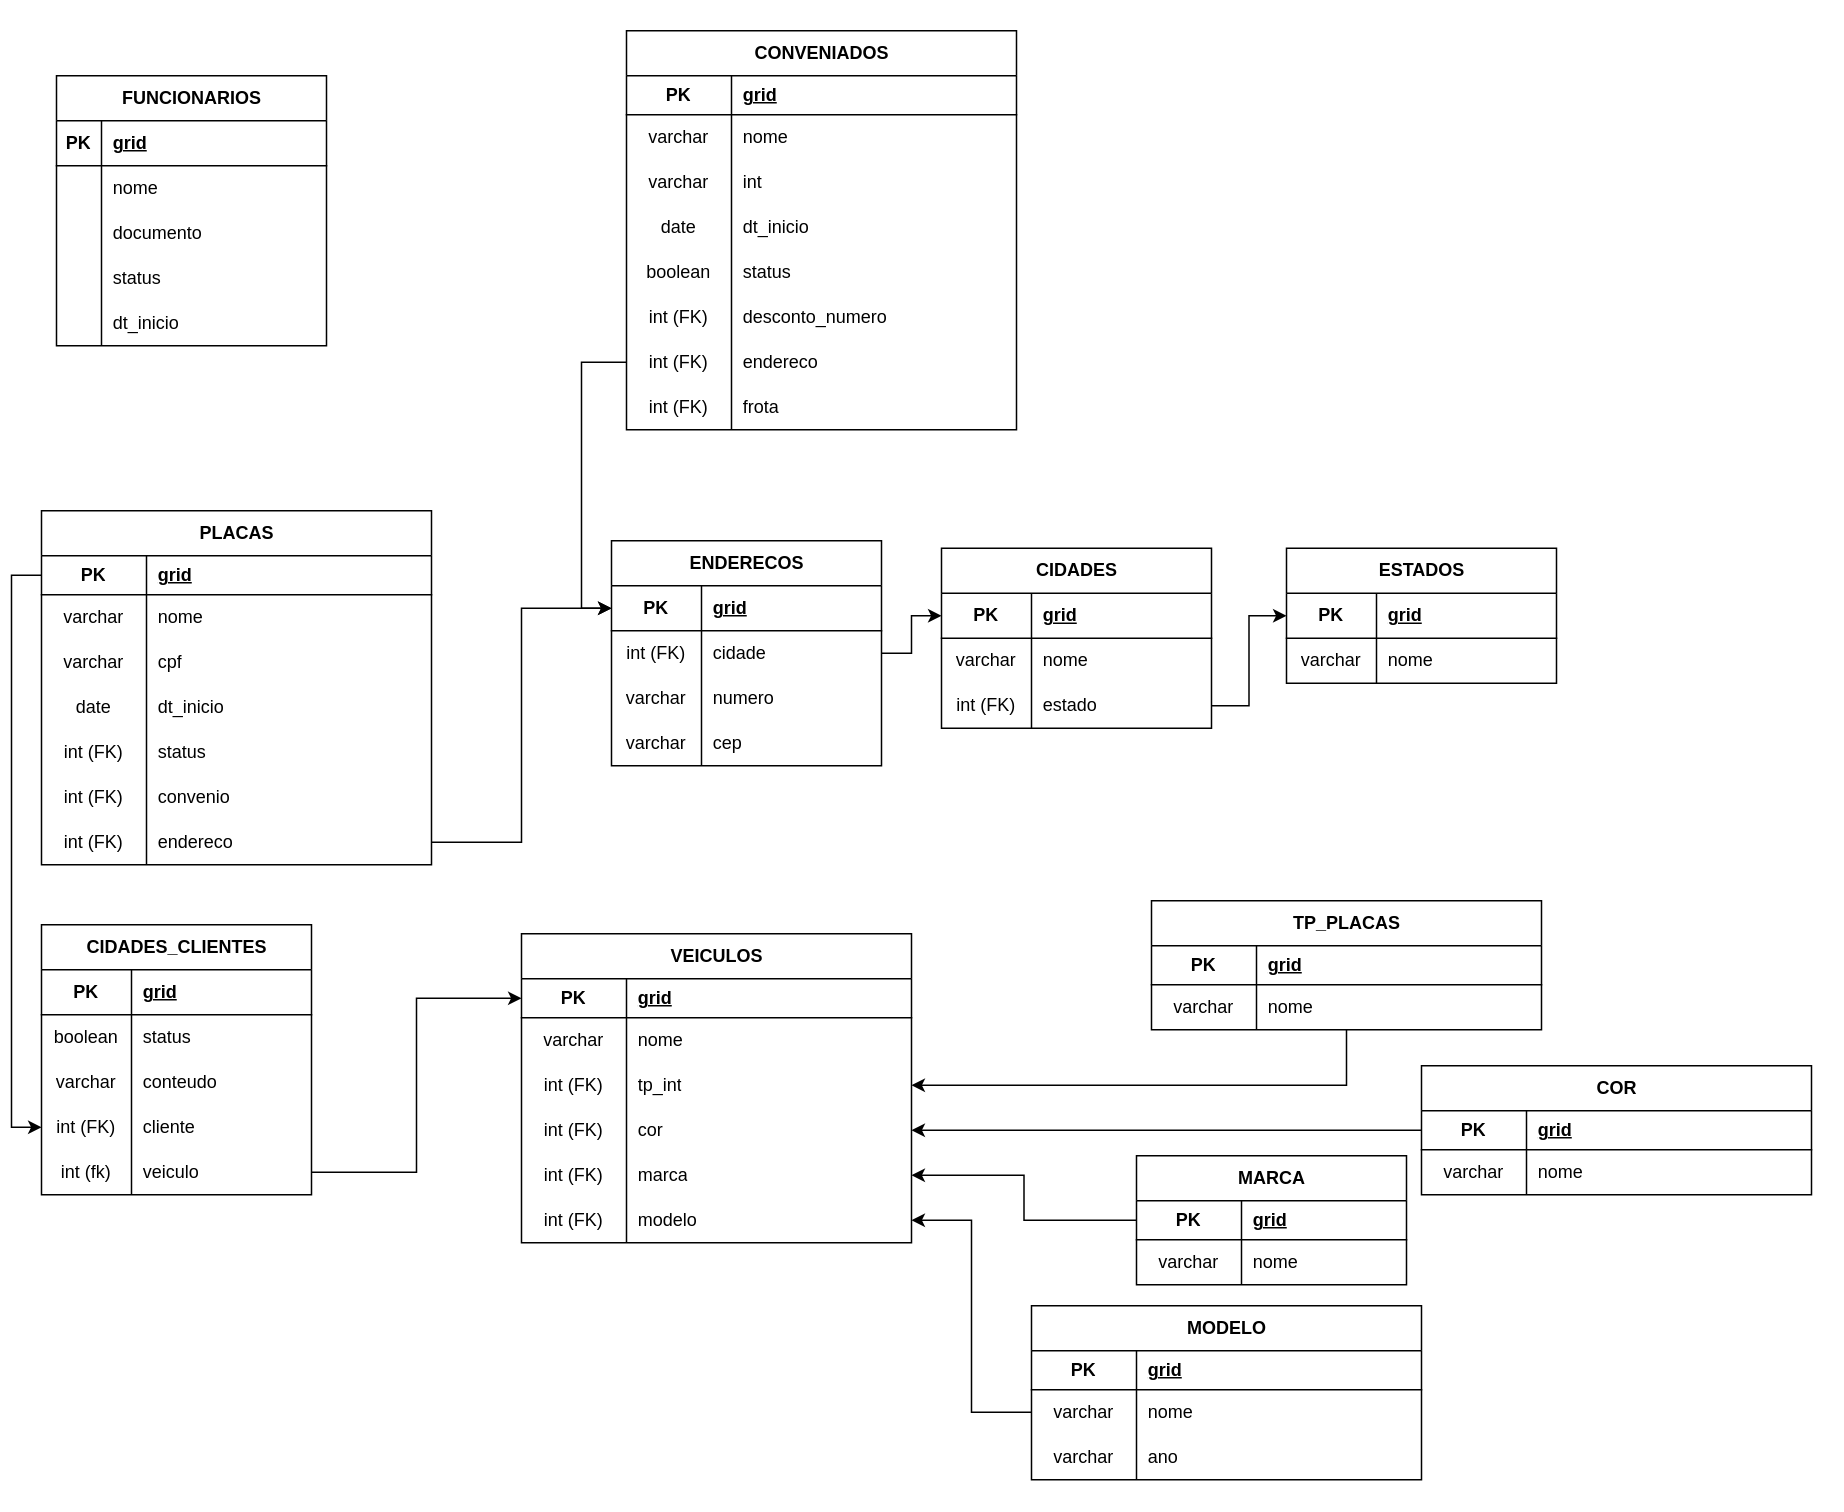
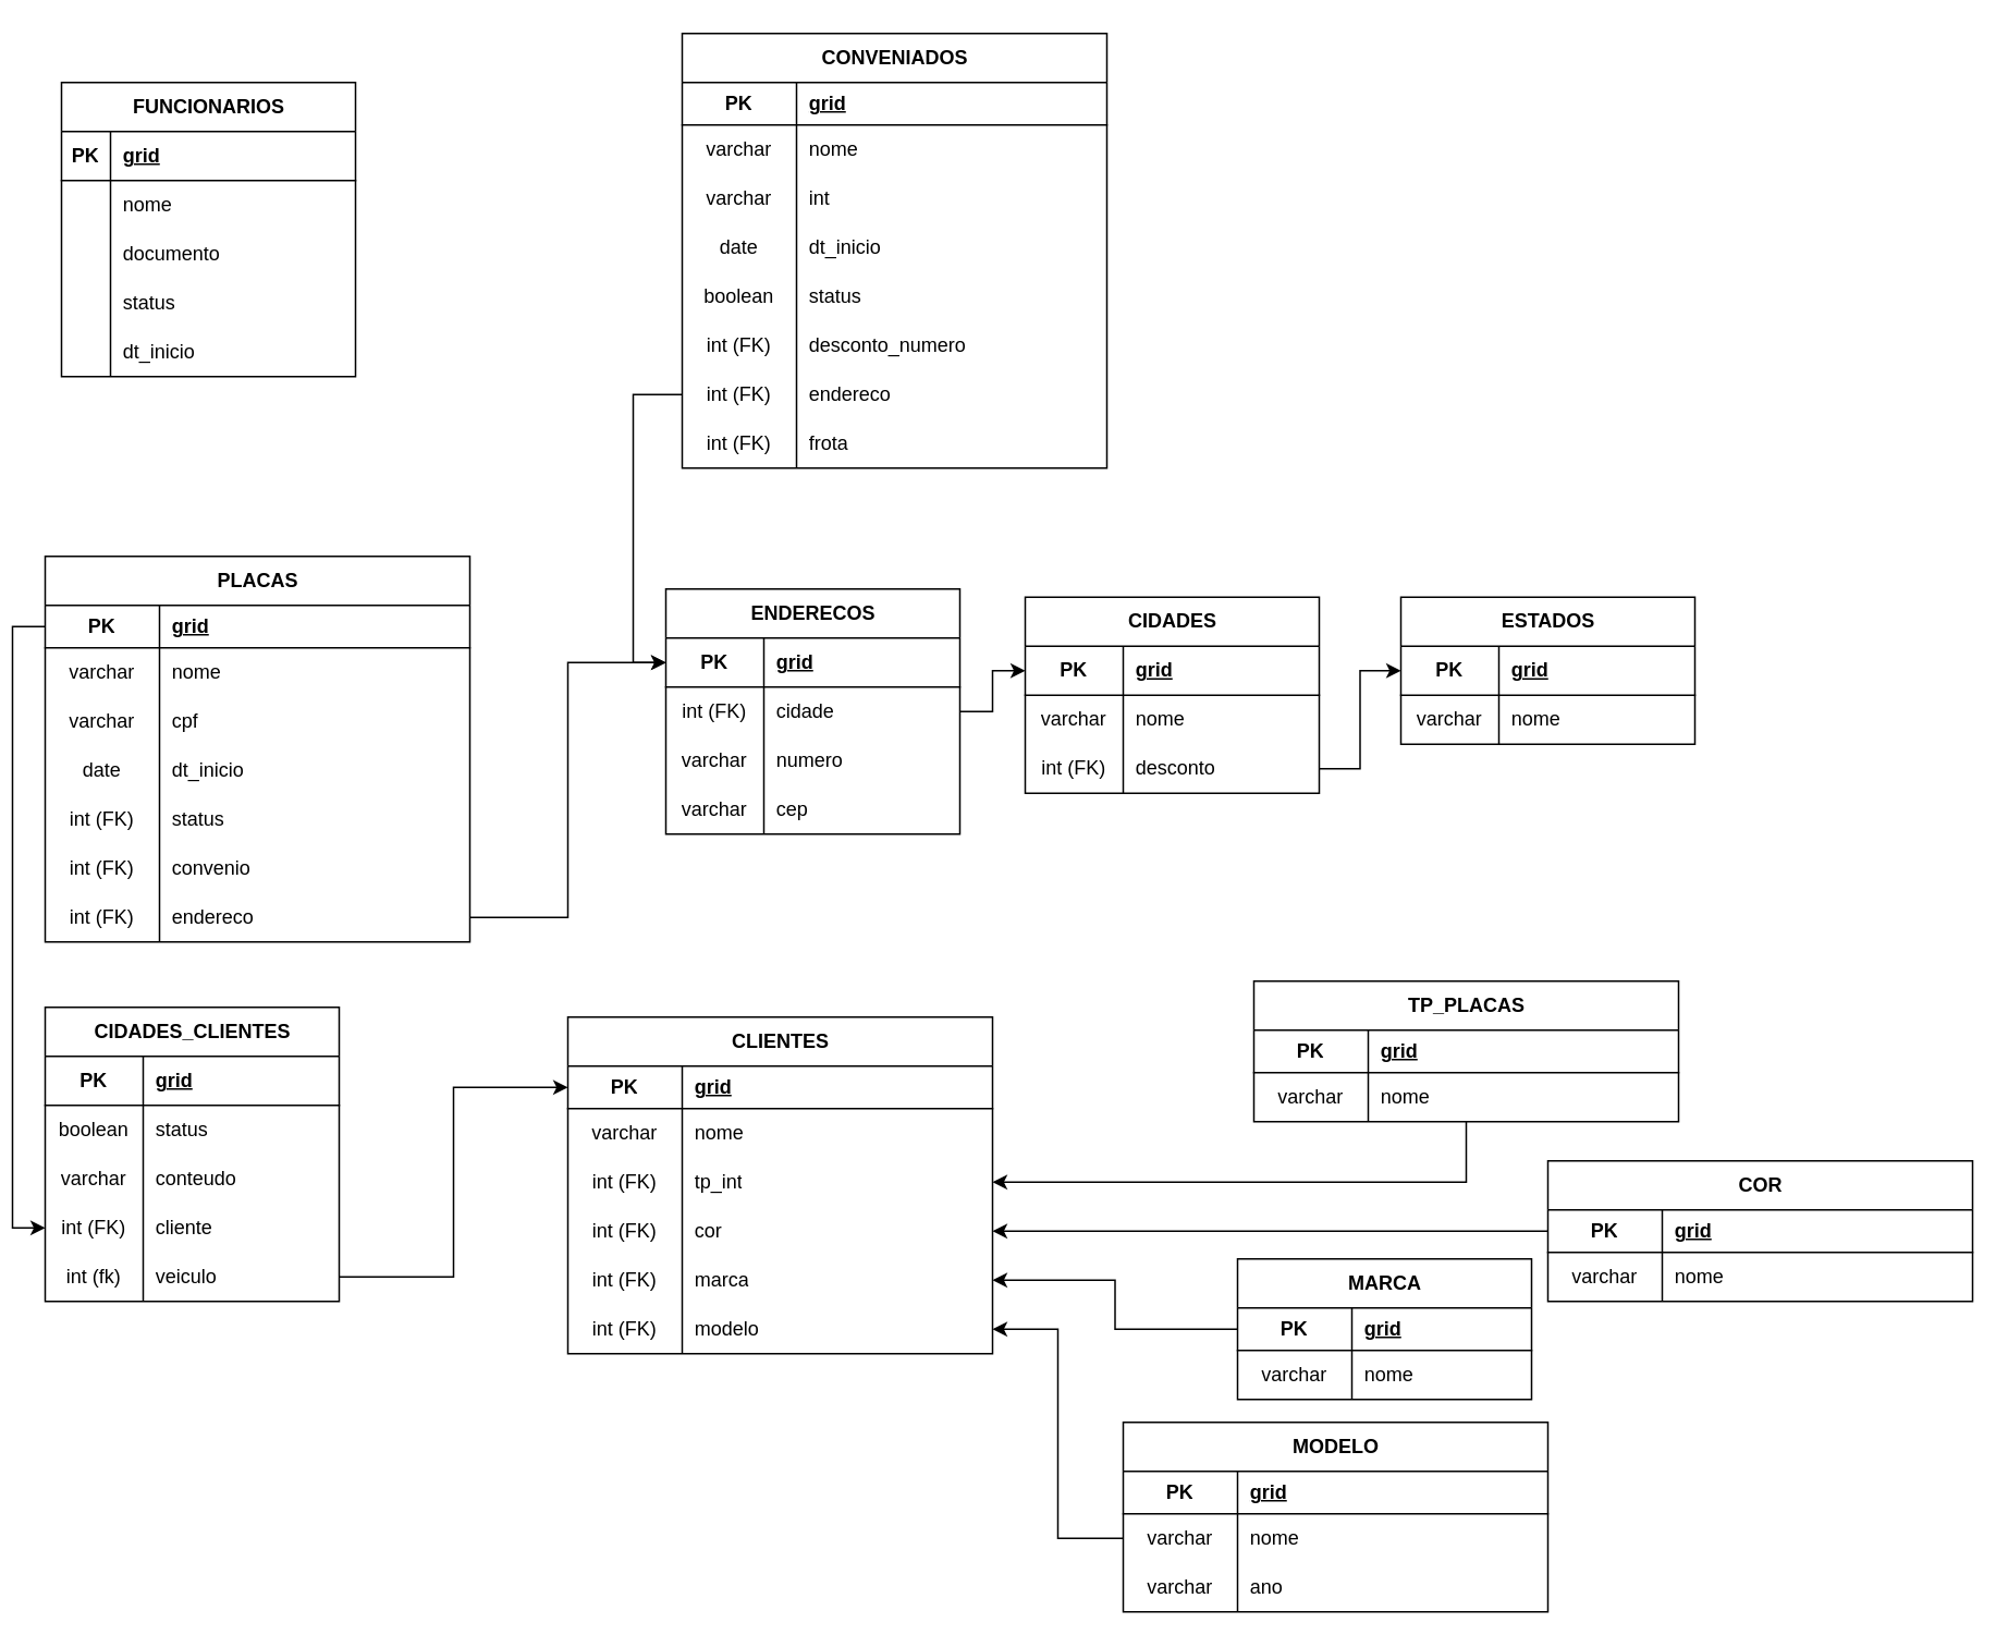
- <mxCell id="87" value="estado" style="shape=partialRectangle;connectable=0;fillColor=none;top=0;left=0;bottom=0;right=0;align=left;spacingLeft=6;overflow=hidden;whiteSpace=wrap;html=1;strokeColor=default;fontFamily=Helvetica;fontSize=12;fontColor=default;startSize=30;" vertex="1" parent="85"><mxGeometry x="60" width="120" height="30" as="geometry"><mxRectangle width="120" height="30" as="alternateBounds" /></mxGeometry></mxCell>
+ <mxCell id="87" value="desconto" style="shape=partialRectangle;connectable=0;fillColor=none;top=0;left=0;bottom=0;right=0;align=left;spacingLeft=6;overflow=hidden;whiteSpace=wrap;html=1;strokeColor=default;fontFamily=Helvetica;fontSize=12;fontColor=default;startSize=30;" vertex="1" parent="85"><mxGeometry x="60" width="120" height="30" as="geometry"><mxRectangle width="120" height="30" as="alternateBounds" /></mxGeometry></mxCell>
- <mxCell id="95" value="VEICULOS" style="shape=table;startSize=30;container=1;collapsible=1;childLayout=tableLayout;fixedRows=1;rowLines=0;fontStyle=1;align=center;resizeLast=1;html=1;strokeColor=default;fontFamily=Helvetica;fontSize=12;fontColor=default;fillColor=default;" vertex="1" parent="1"><mxGeometry x="340" y="622" width="260" height="206" as="geometry" /></mxCell>
+ <mxCell id="95" value="CLIENTES" style="shape=table;startSize=30;container=1;collapsible=1;childLayout=tableLayout;fixedRows=1;rowLines=0;fontStyle=1;align=center;resizeLast=1;html=1;strokeColor=default;fontFamily=Helvetica;fontSize=12;fontColor=default;fillColor=default;" vertex="1" parent="1"><mxGeometry x="340" y="622" width="260" height="206" as="geometry" /></mxCell>
